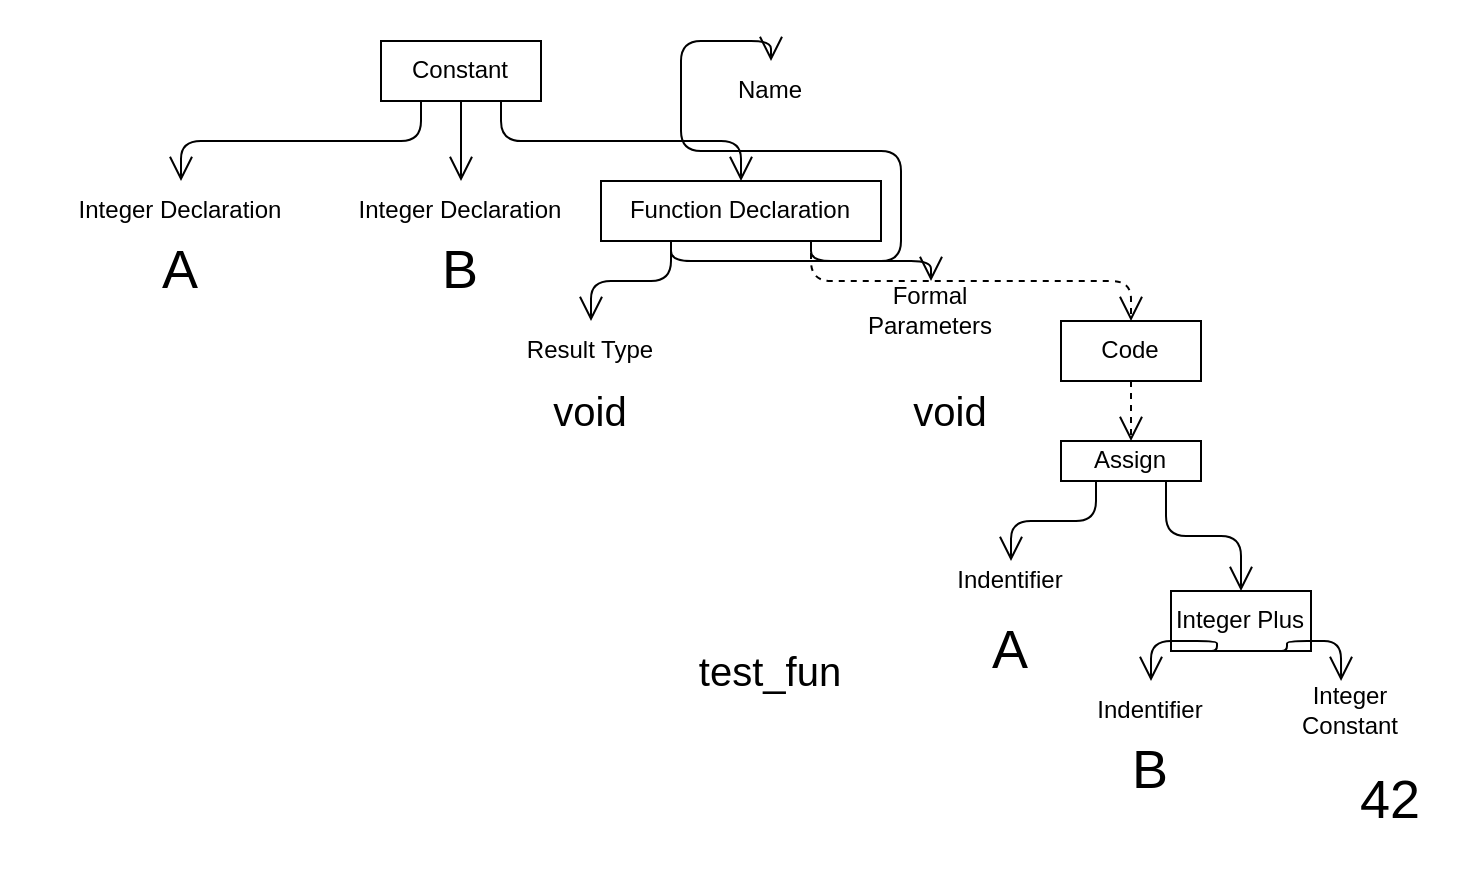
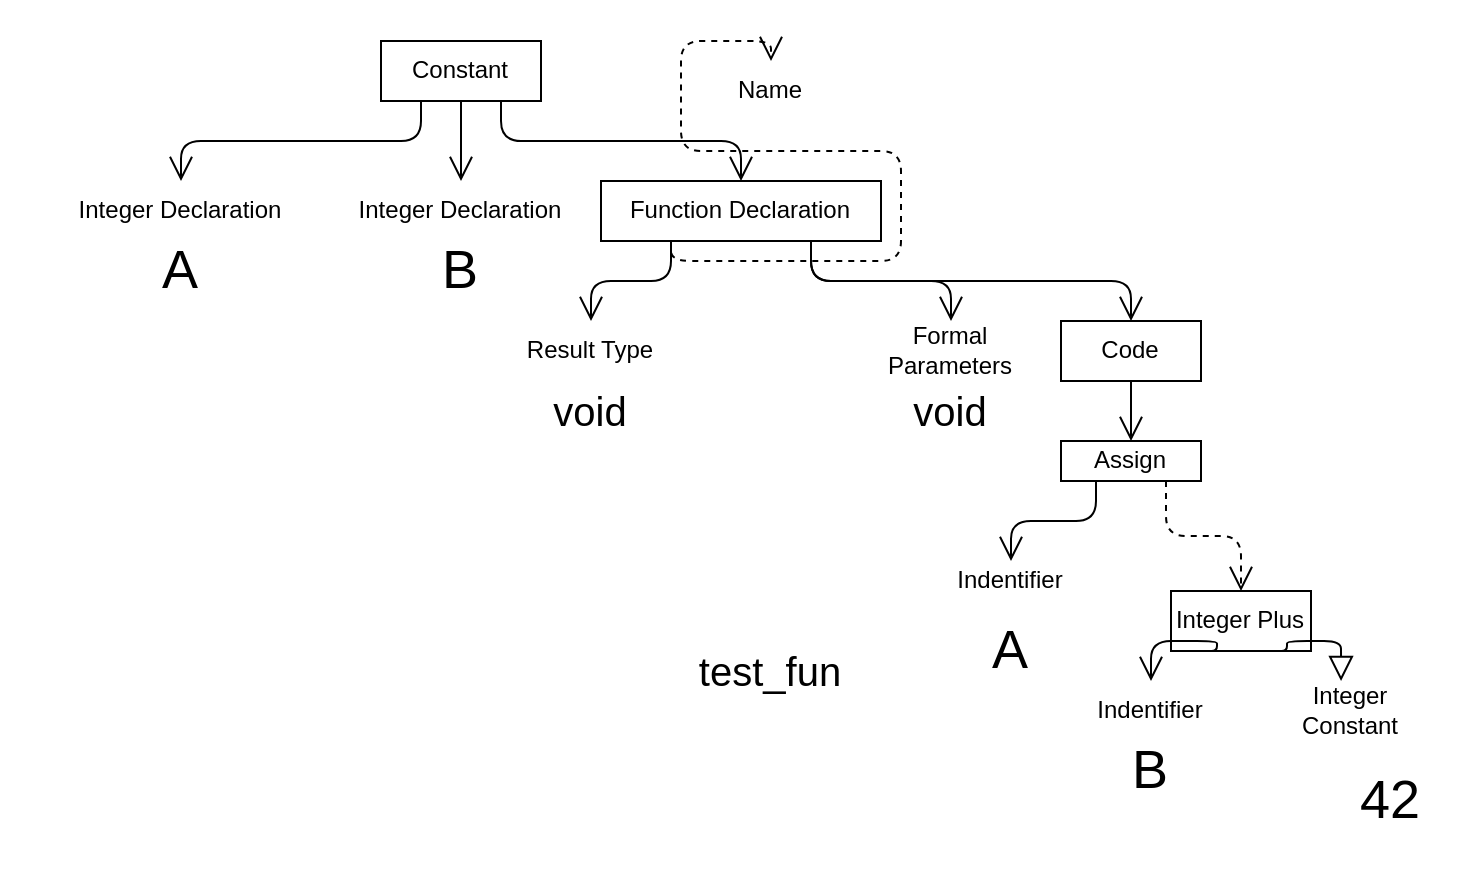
- <mxCell id="10" style="edgeStyle=orthogonalEdgeStyle;html=1;exitX=0.25;exitY=1;exitDx=0;exitDy=0;entryX=0.5;entryY=0;entryDx=0;entryDy=0;fontSize=27;endArrow=open;endFill=0;endSize=10;" edge="1" parent="1" source="14" target="16"><mxGeometry relative="1" as="geometry" /></mxCell>
+ <mxCell id="10" style="edgeStyle=orthogonalEdgeStyle;html=1;exitX=0.25;exitY=1;exitDx=0;exitDy=0;entryX=0.5;entryY=0;entryDx=0;entryDy=0;fontSize=27;endArrow=open;endFill=0;endSize=10;dashed=1;" edge="1" parent="1" source="14" target="16"><mxGeometry relative="1" as="geometry" /></mxCell>
- <mxCell id="13" style="edgeStyle=orthogonalEdgeStyle;html=1;exitX=0.75;exitY=1;exitDx=0;exitDy=0;entryX=0.5;entryY=0;entryDx=0;entryDy=0;fontSize=27;endArrow=open;endFill=0;endSize=10;dashed=1;" edge="1" parent="1" source="14" target="19"><mxGeometry relative="1" as="geometry" /></mxCell>
+ <mxCell id="13" style="edgeStyle=orthogonalEdgeStyle;html=1;exitX=0.75;exitY=1;exitDx=0;exitDy=0;entryX=0.5;entryY=0;entryDx=0;entryDy=0;fontSize=27;endArrow=open;endFill=0;endSize=10;" edge="1" parent="1" source="14" target="19"><mxGeometry relative="1" as="geometry" /></mxCell>
- <mxCell id="17" value="Formal Parameters" style="text;html=1;strokeColor=none;fillColor=none;align=center;verticalAlign=middle;whiteSpace=wrap;rounded=0;" vertex="1" parent="1"><mxGeometry x="430" y="140" width="70" height="30" as="geometry" /></mxCell>
+ <mxCell id="17" value="Formal Parameters" style="text;html=1;strokeColor=none;fillColor=none;align=center;verticalAlign=middle;whiteSpace=wrap;rounded=0;" vertex="1" parent="1"><mxGeometry x="440" y="160" width="70" height="30" as="geometry" /></mxCell>
- <mxCell id="18" style="edgeStyle=orthogonalEdgeStyle;html=1;exitX=0.5;exitY=1;exitDx=0;exitDy=0;entryX=0.5;entryY=0;entryDx=0;entryDy=0;fontSize=27;endArrow=open;endFill=0;endSize=10;dashed=1;" edge="1" parent="1" source="19" target="22"><mxGeometry relative="1" as="geometry" /></mxCell>
+ <mxCell id="18" style="edgeStyle=orthogonalEdgeStyle;html=1;exitX=0.5;exitY=1;exitDx=0;exitDy=0;entryX=0.5;entryY=0;entryDx=0;entryDy=0;fontSize=27;endArrow=open;endFill=0;endSize=10;" edge="1" parent="1" source="19" target="22"><mxGeometry relative="1" as="geometry" /></mxCell>
- <mxCell id="21" style="edgeStyle=orthogonalEdgeStyle;html=1;exitX=0.75;exitY=1;exitDx=0;exitDy=0;entryX=0.5;entryY=0;entryDx=0;entryDy=0;fontSize=27;endArrow=open;endFill=0;endSize=10;" edge="1" parent="1" source="22" target="25"><mxGeometry relative="1" as="geometry" /></mxCell>
+ <mxCell id="21" style="edgeStyle=orthogonalEdgeStyle;html=1;exitX=0.75;exitY=1;exitDx=0;exitDy=0;entryX=0.5;entryY=0;entryDx=0;entryDy=0;fontSize=27;endArrow=open;endFill=0;endSize=10;dashed=1;" edge="1" parent="1" source="22" target="25"><mxGeometry relative="1" as="geometry" /></mxCell>
- <mxCell id="24" style="edgeStyle=orthogonalEdgeStyle;html=1;exitX=0.75;exitY=1;exitDx=0;exitDy=0;entryX=0.429;entryY=0;entryDx=0;entryDy=0;entryPerimeter=0;fontSize=27;endArrow=open;endFill=0;endSize=10;" edge="1" parent="1" source="25" target="28"><mxGeometry relative="1" as="geometry"><Array as="points"><mxPoint x="643" y="320" /><mxPoint x="670" y="320" /></Array></mxGeometry></mxCell>
+ <mxCell id="24" style="edgeStyle=orthogonalEdgeStyle;html=1;exitX=0.75;exitY=1;exitDx=0;exitDy=0;entryX=0.429;entryY=0;entryDx=0;entryDy=0;entryPerimeter=0;fontSize=27;endArrow=block;endFill=0;endSize=10;" edge="1" parent="1" source="25" target="28"><mxGeometry relative="1" as="geometry"><Array as="points"><mxPoint x="643" y="320" /><mxPoint x="670" y="320" /></Array></mxGeometry></mxCell>
